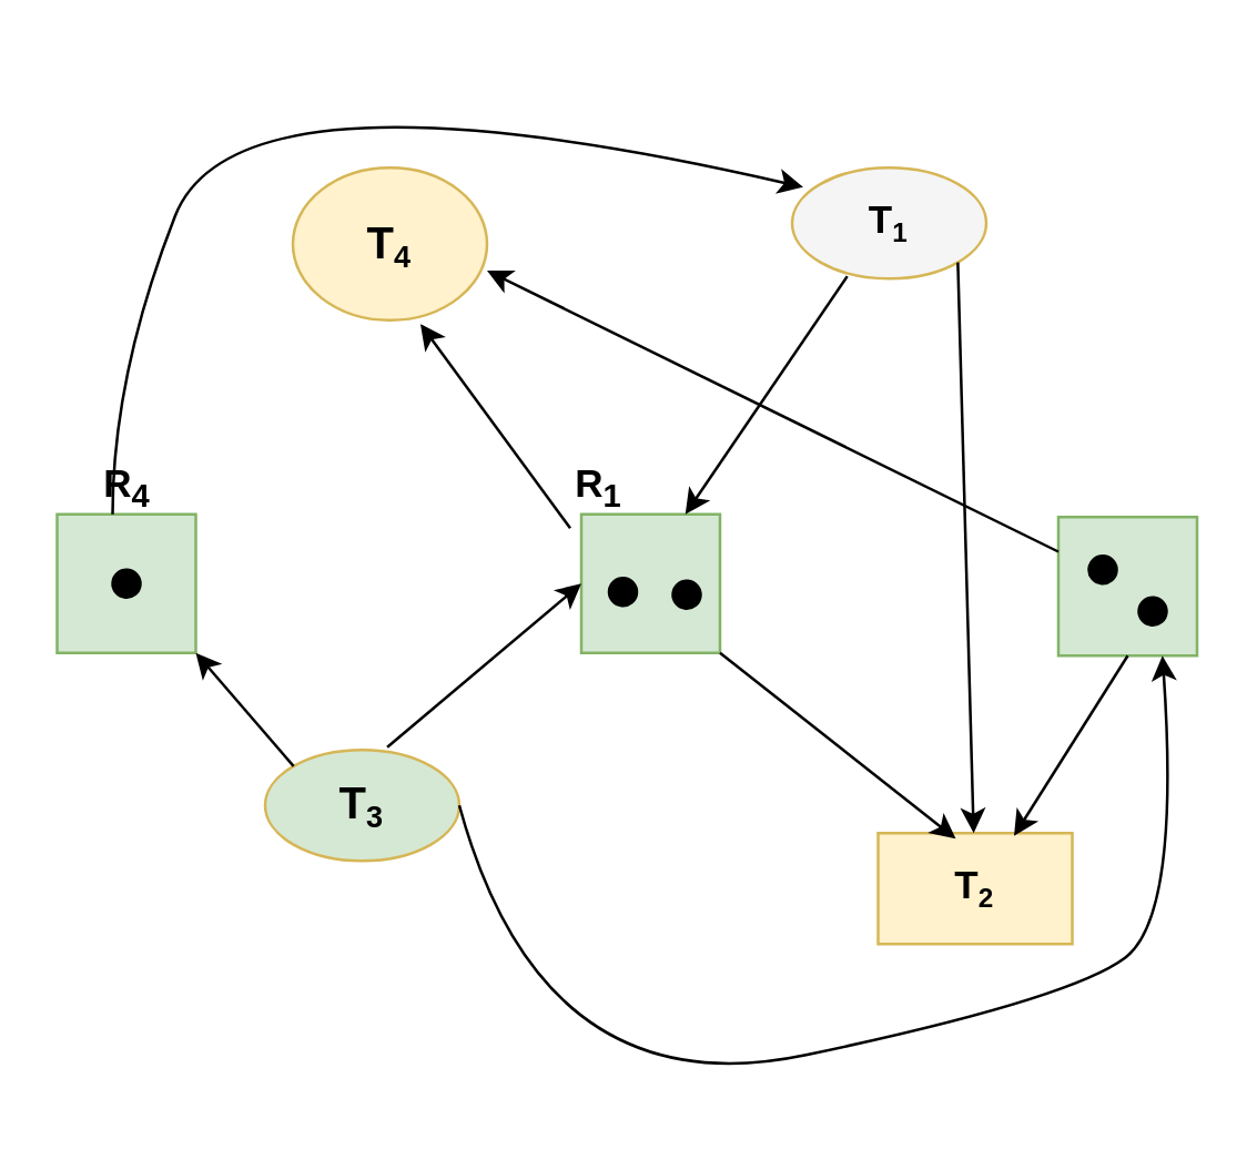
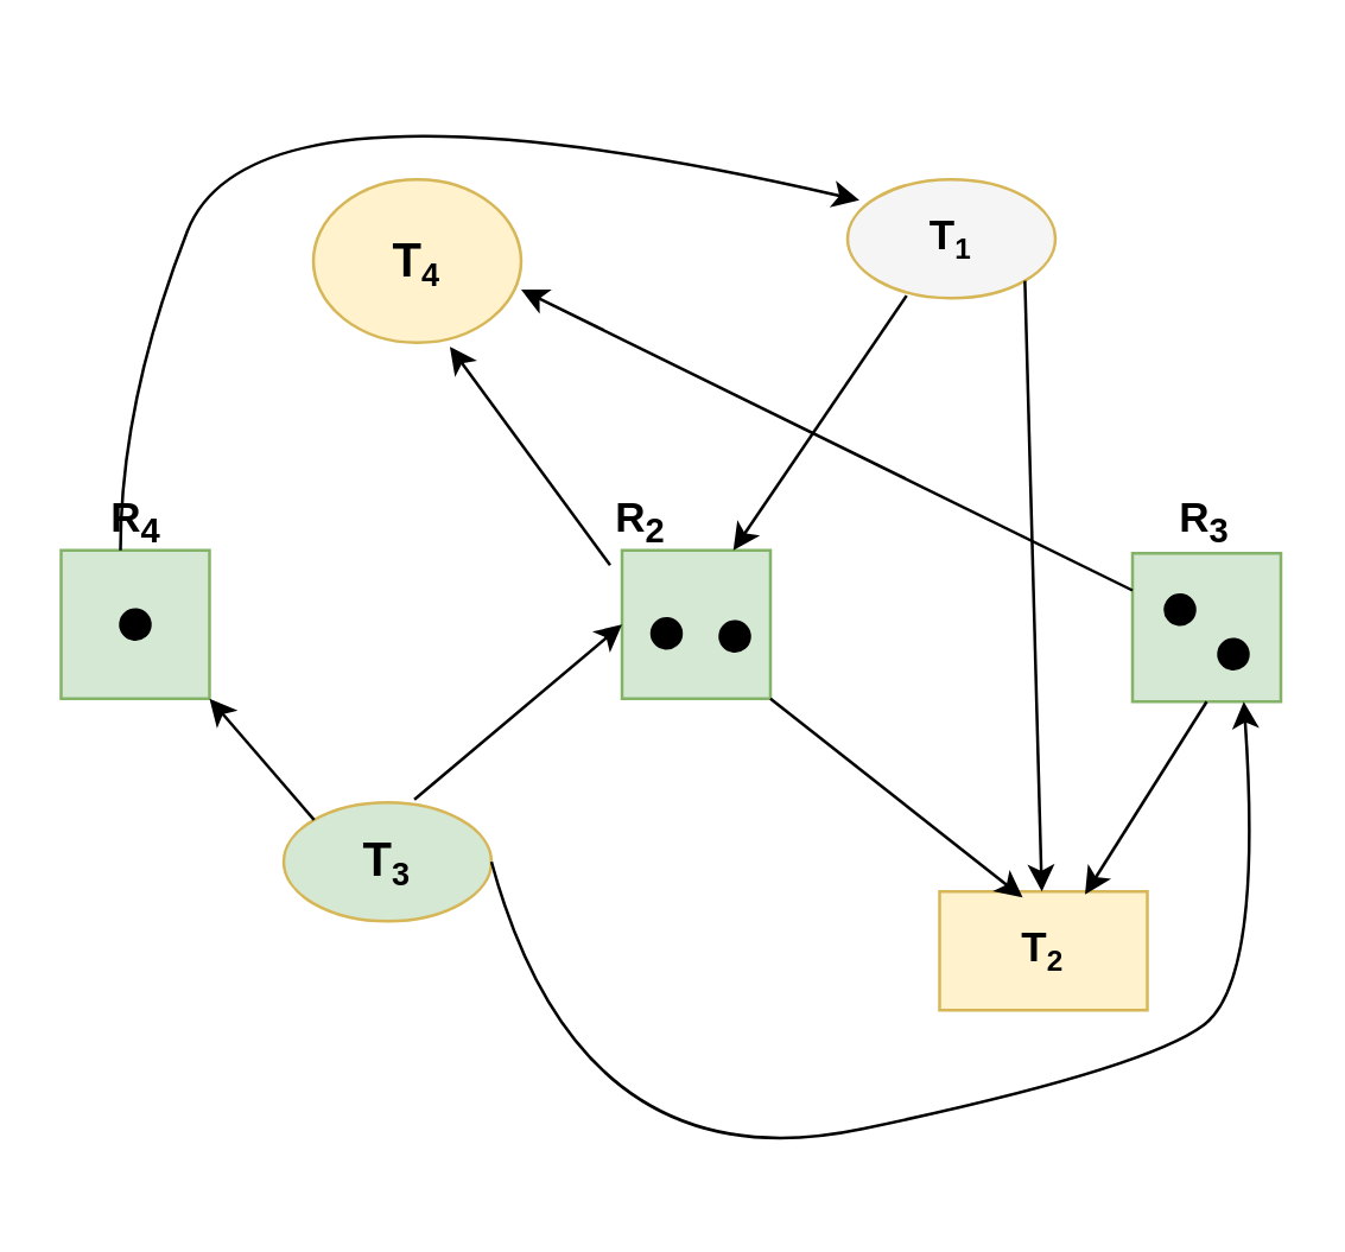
- <mxCell id="11" value="&lt;font style=&quot;font-size: 14px&quot;&gt;&lt;b&gt;R&lt;sub&gt;1&lt;/sub&gt;&lt;/b&gt;&lt;/font&gt;" style="text;html=1;align=center;verticalAlign=middle;resizable=0;points=[];autosize=1;strokeColor=none;fillColor=none;perimeterSpacing=1;" vertex="1" parent="1"><mxGeometry x="200" y="165" width="30" height="20" as="geometry" /></mxCell>
+ <mxCell id="11" value="&lt;font style=&quot;font-size: 14px&quot;&gt;&lt;b&gt;R&lt;sub&gt;2&lt;/sub&gt;&lt;/b&gt;&lt;/font&gt;" style="text;html=1;align=center;verticalAlign=middle;resizable=0;points=[];autosize=1;strokeColor=none;fillColor=none;perimeterSpacing=1;" vertex="1" parent="1"><mxGeometry x="200" y="165" width="30" height="20" as="geometry" /></mxCell>
+ <mxCell id="12" value="&lt;font style=&quot;font-size: 14px&quot;&gt;&lt;b&gt;R&lt;sub&gt;3&lt;/sub&gt;&lt;/b&gt;&lt;/font&gt;" style="text;html=1;align=center;verticalAlign=middle;resizable=0;points=[];autosize=1;strokeColor=none;fillColor=none;" vertex="1" parent="1"><mxGeometry x="390" y="165" width="30" height="20" as="geometry" /></mxCell>
